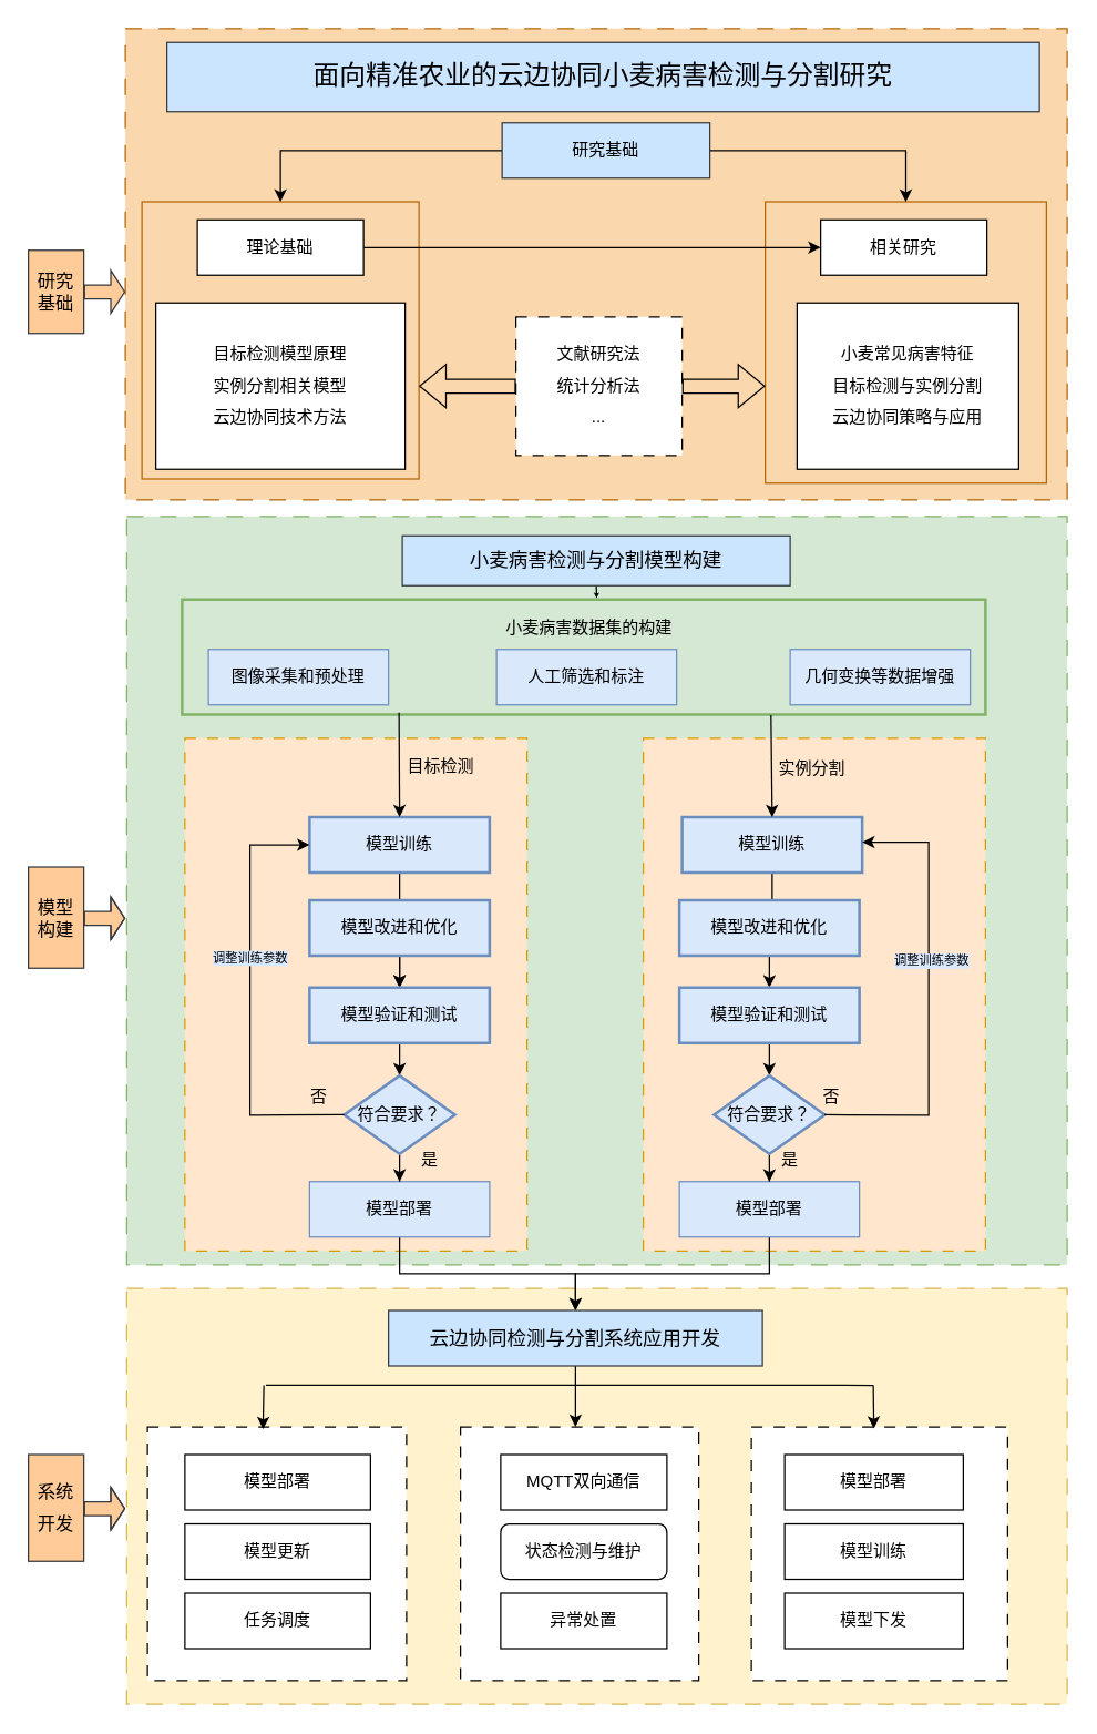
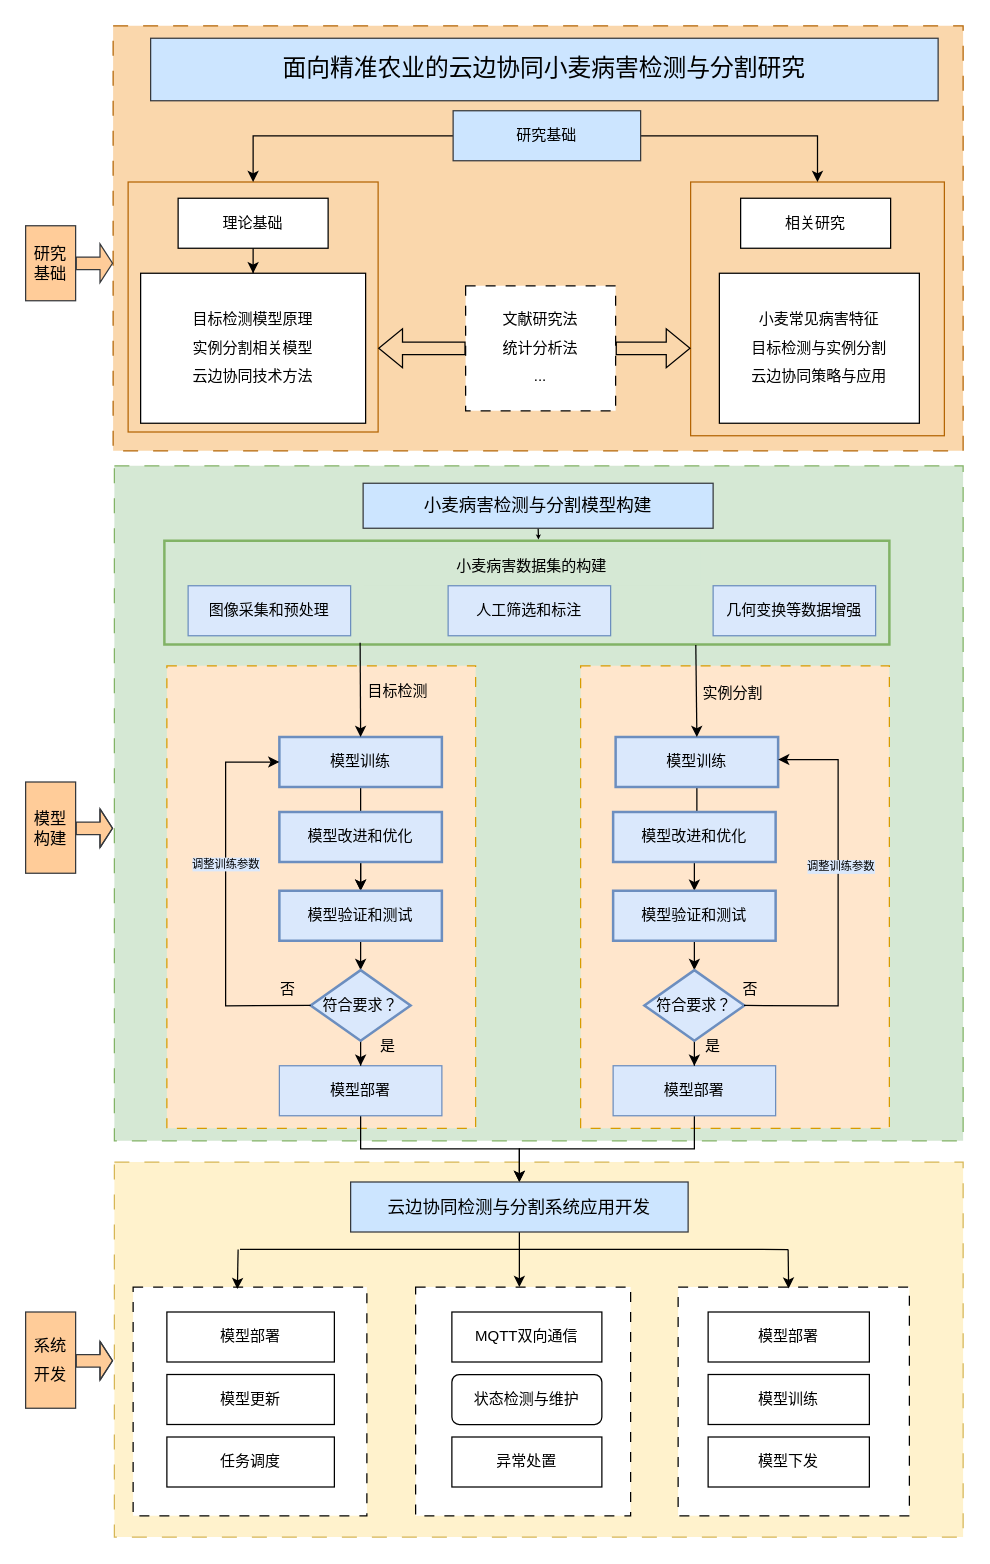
- <mxCell id="18" value="" style="edgeStyle=orthogonalEdgeStyle;rounded=0;orthogonalLoop=1;jettySize=auto;html=1;" edge="1" parent="1" source="19" target="20"><mxGeometry relative="1" as="geometry" /></mxCell>
+ <mxCell id="18" value="" style="edgeStyle=orthogonalEdgeStyle;rounded=0;orthogonalLoop=1;jettySize=auto;html=1;" edge="1" parent="1" source="19" target="21"><mxGeometry relative="1" as="geometry" /></mxCell>
